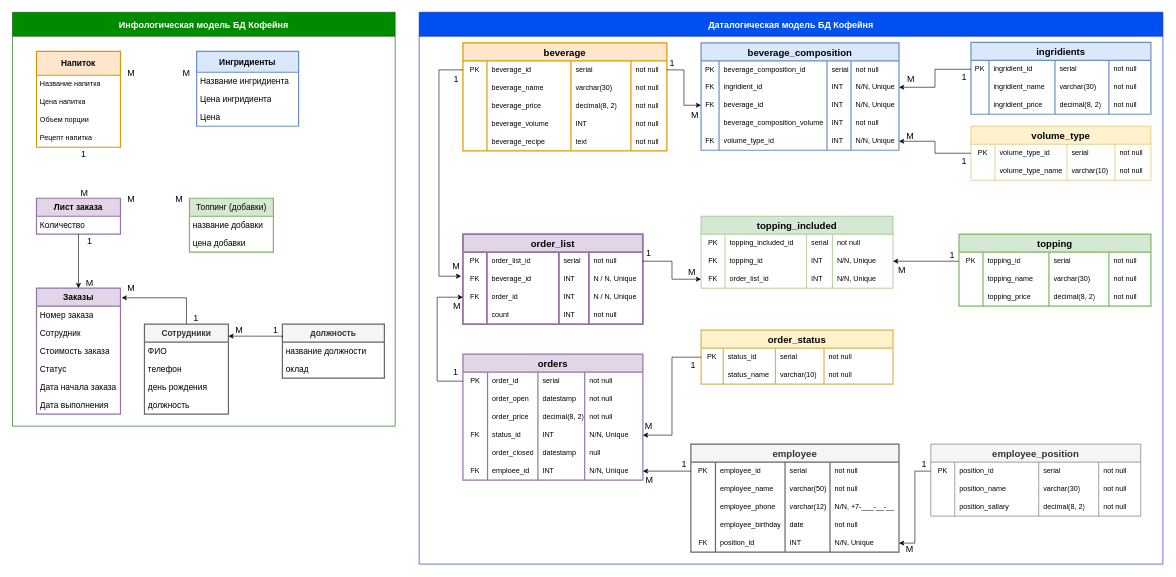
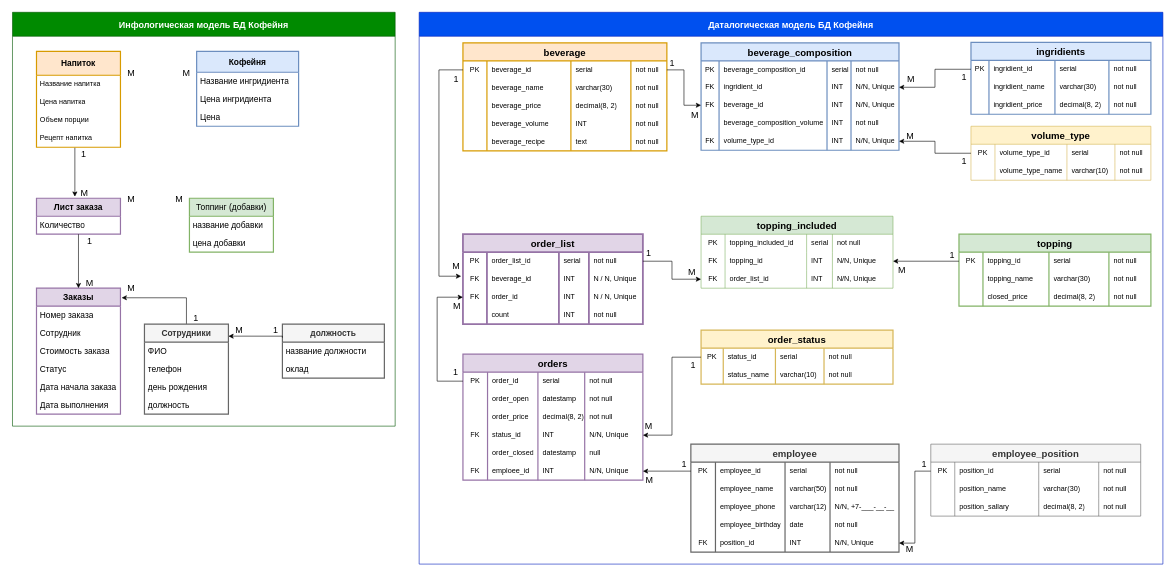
- <mxCell id="28" value="Ингридиенты" style="swimlane;fontStyle=1;childLayout=stackLayout;horizontal=1;startSize=35;horizontalStack=0;resizeParent=1;resizeParentMax=0;resizeLast=0;collapsible=1;marginBottom=0;whiteSpace=wrap;html=1;fontSize=14;fillColor=#dae8fc;strokeColor=#6c8ebf;strokeWidth=2;" parent="2" vertex="1"><mxGeometry x="307" y="65" width="170" height="125" as="geometry" /></mxCell>
+ <mxCell id="28" value="Кофейня" style="swimlane;fontStyle=1;childLayout=stackLayout;horizontal=1;startSize=35;horizontalStack=0;resizeParent=1;resizeParentMax=0;resizeLast=0;collapsible=1;marginBottom=0;whiteSpace=wrap;html=1;fontSize=14;fillColor=#dae8fc;strokeColor=#6c8ebf;strokeWidth=2;" parent="2" vertex="1"><mxGeometry x="307" y="65" width="170" height="125" as="geometry" /></mxCell>
+ <mxCell id="35" value="" style="endArrow=classic;html=1;rounded=0;fontSize=15;entryX=0.457;entryY=-0.043;entryDx=0;entryDy=0;exitX=0.457;exitY=1.033;exitDx=0;exitDy=0;exitPerimeter=0;entryPerimeter=0;" parent="2" source="17" target="32" edge="1"><mxGeometry width="50" height="50" relative="1" as="geometry"><mxPoint x="38" y="92" as="sourcePoint" /><mxPoint x="490" y="470" as="targetPoint" /></mxGeometry></mxCell>
- <mxCell id="104" value="topping_price" style="shape=partialRectangle;html=1;whiteSpace=wrap;connectable=0;fillColor=none;top=0;left=0;bottom=0;right=0;align=left;spacingLeft=6;overflow=hidden;fontSize=12;" parent="102" vertex="1"><mxGeometry x="40" width="110" height="30" as="geometry"><mxRectangle width="110" height="30" as="alternateBounds" /></mxGeometry></mxCell>
+ <mxCell id="104" value="closed_price" style="shape=partialRectangle;html=1;whiteSpace=wrap;connectable=0;fillColor=none;top=0;left=0;bottom=0;right=0;align=left;spacingLeft=6;overflow=hidden;fontSize=12;" parent="102" vertex="1"><mxGeometry x="40" width="110" height="30" as="geometry"><mxRectangle width="110" height="30" as="alternateBounds" /></mxGeometry></mxCell>
